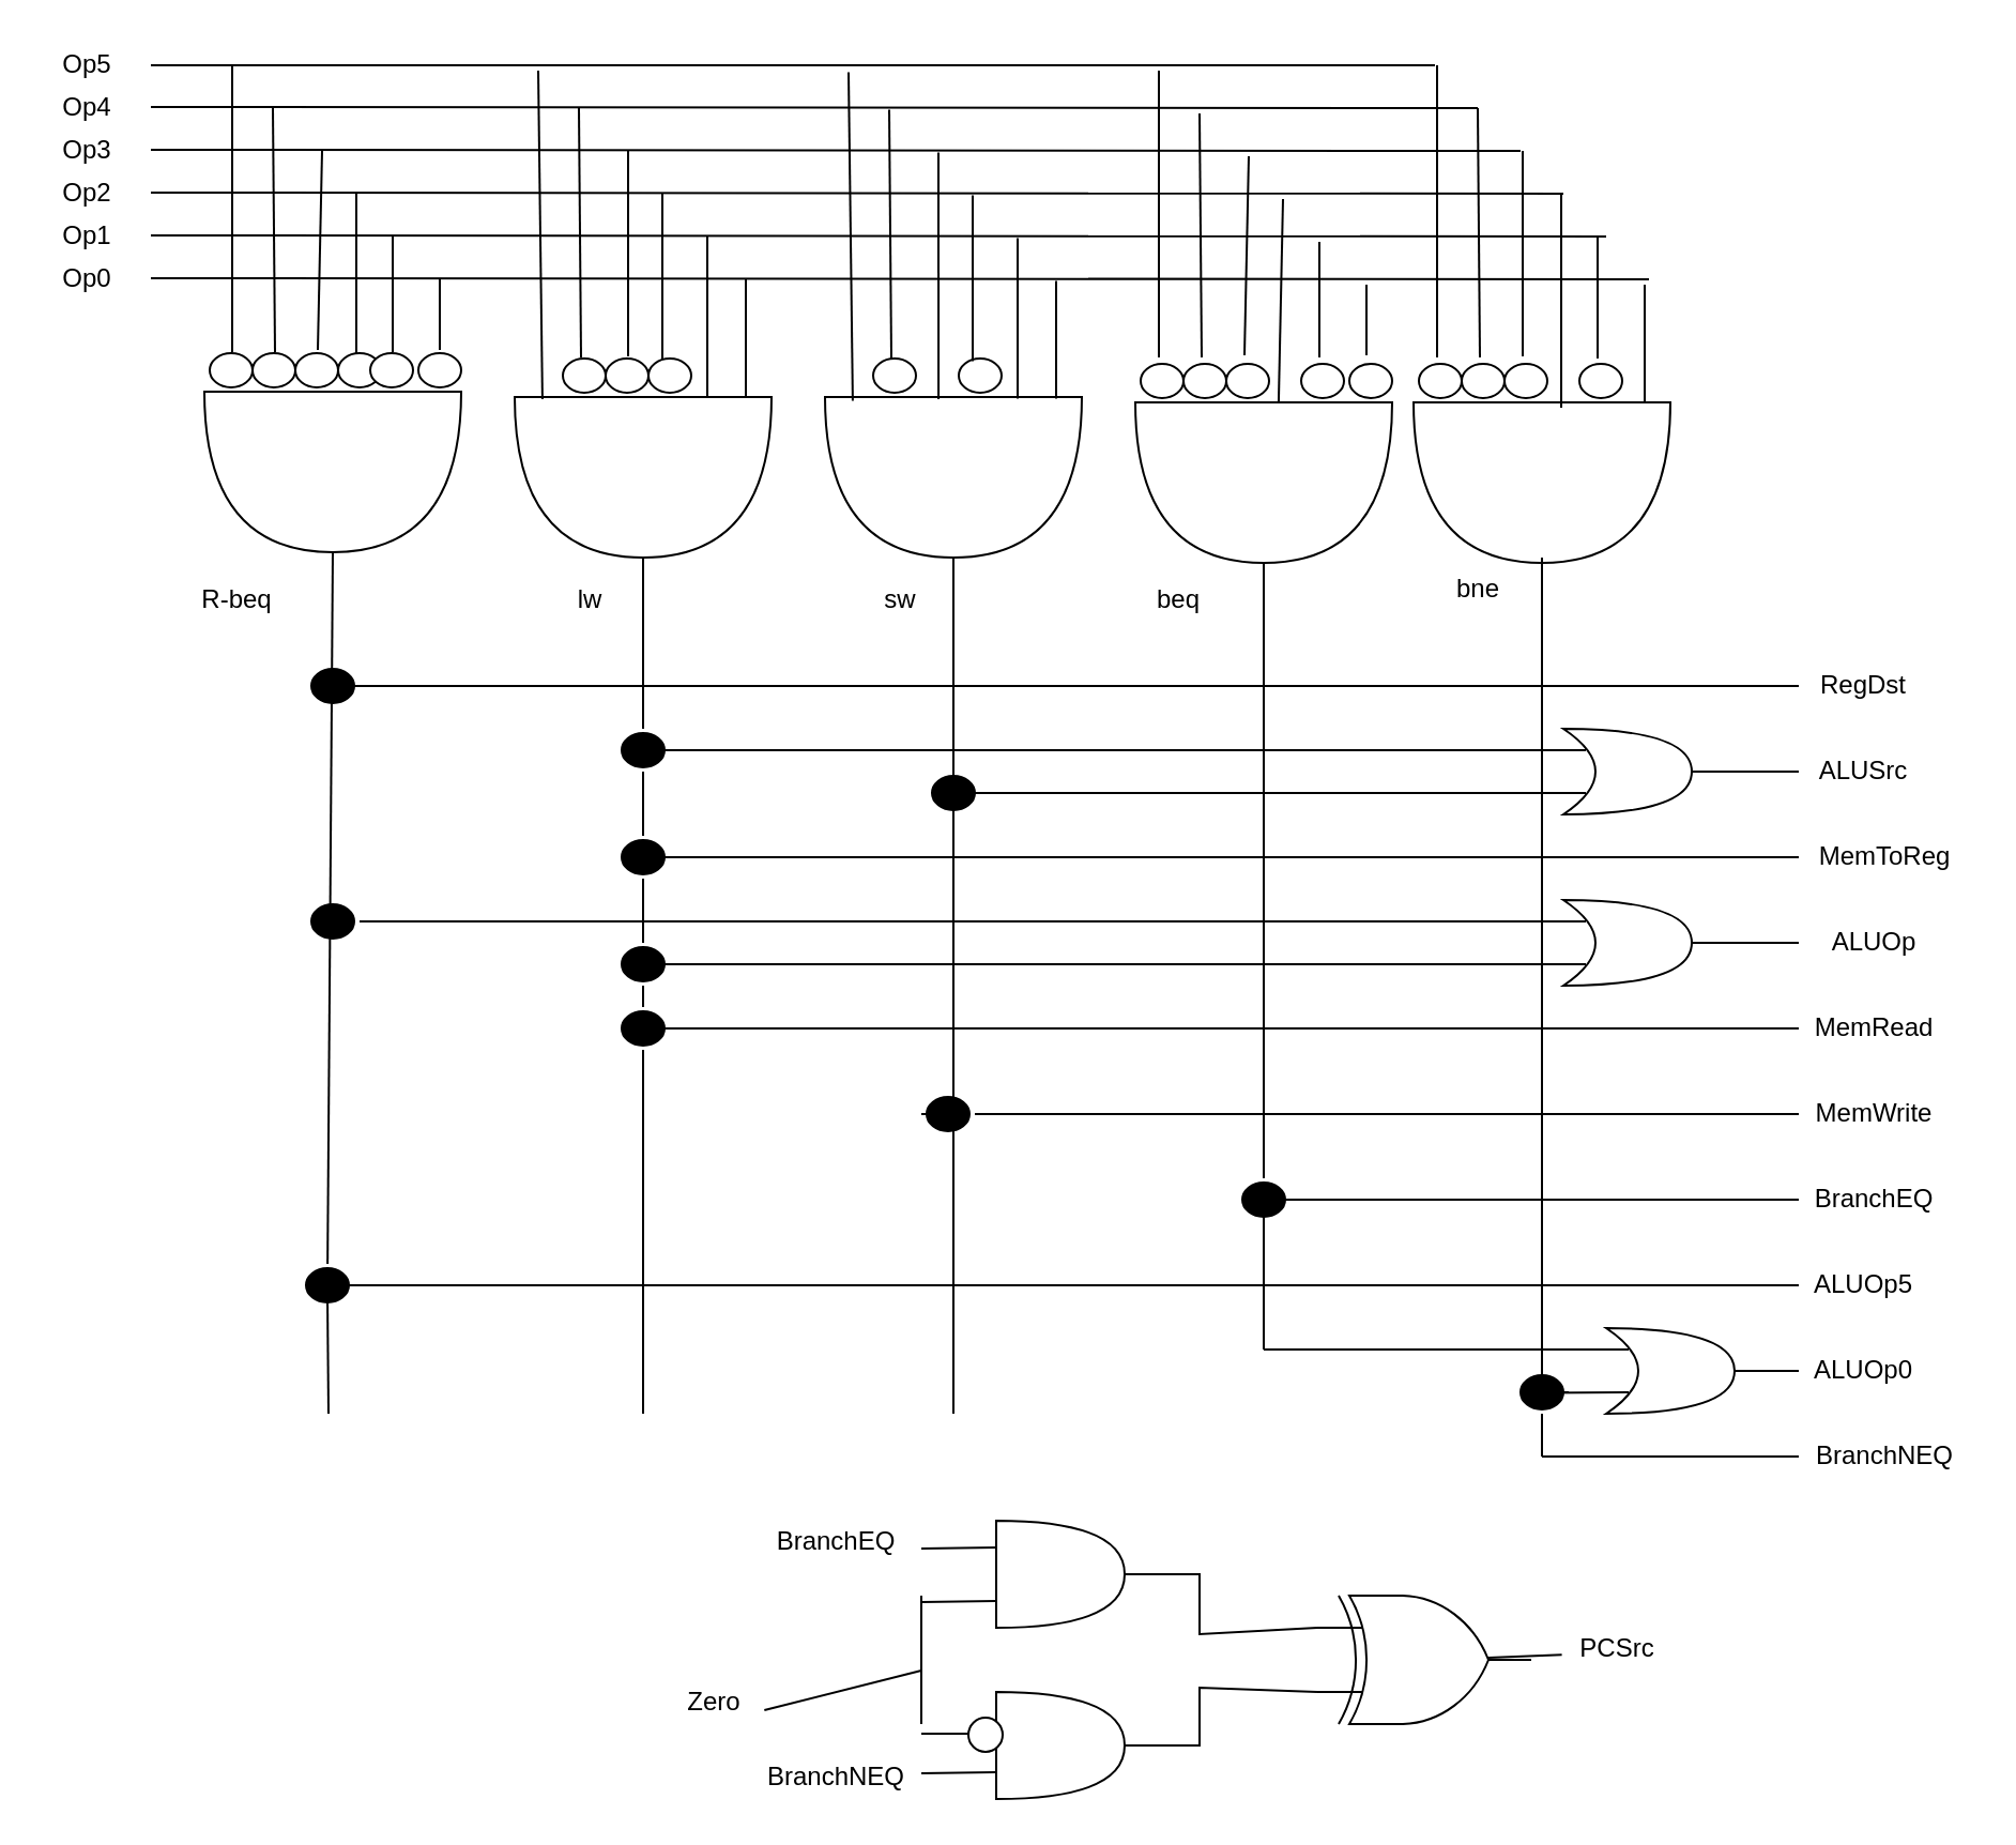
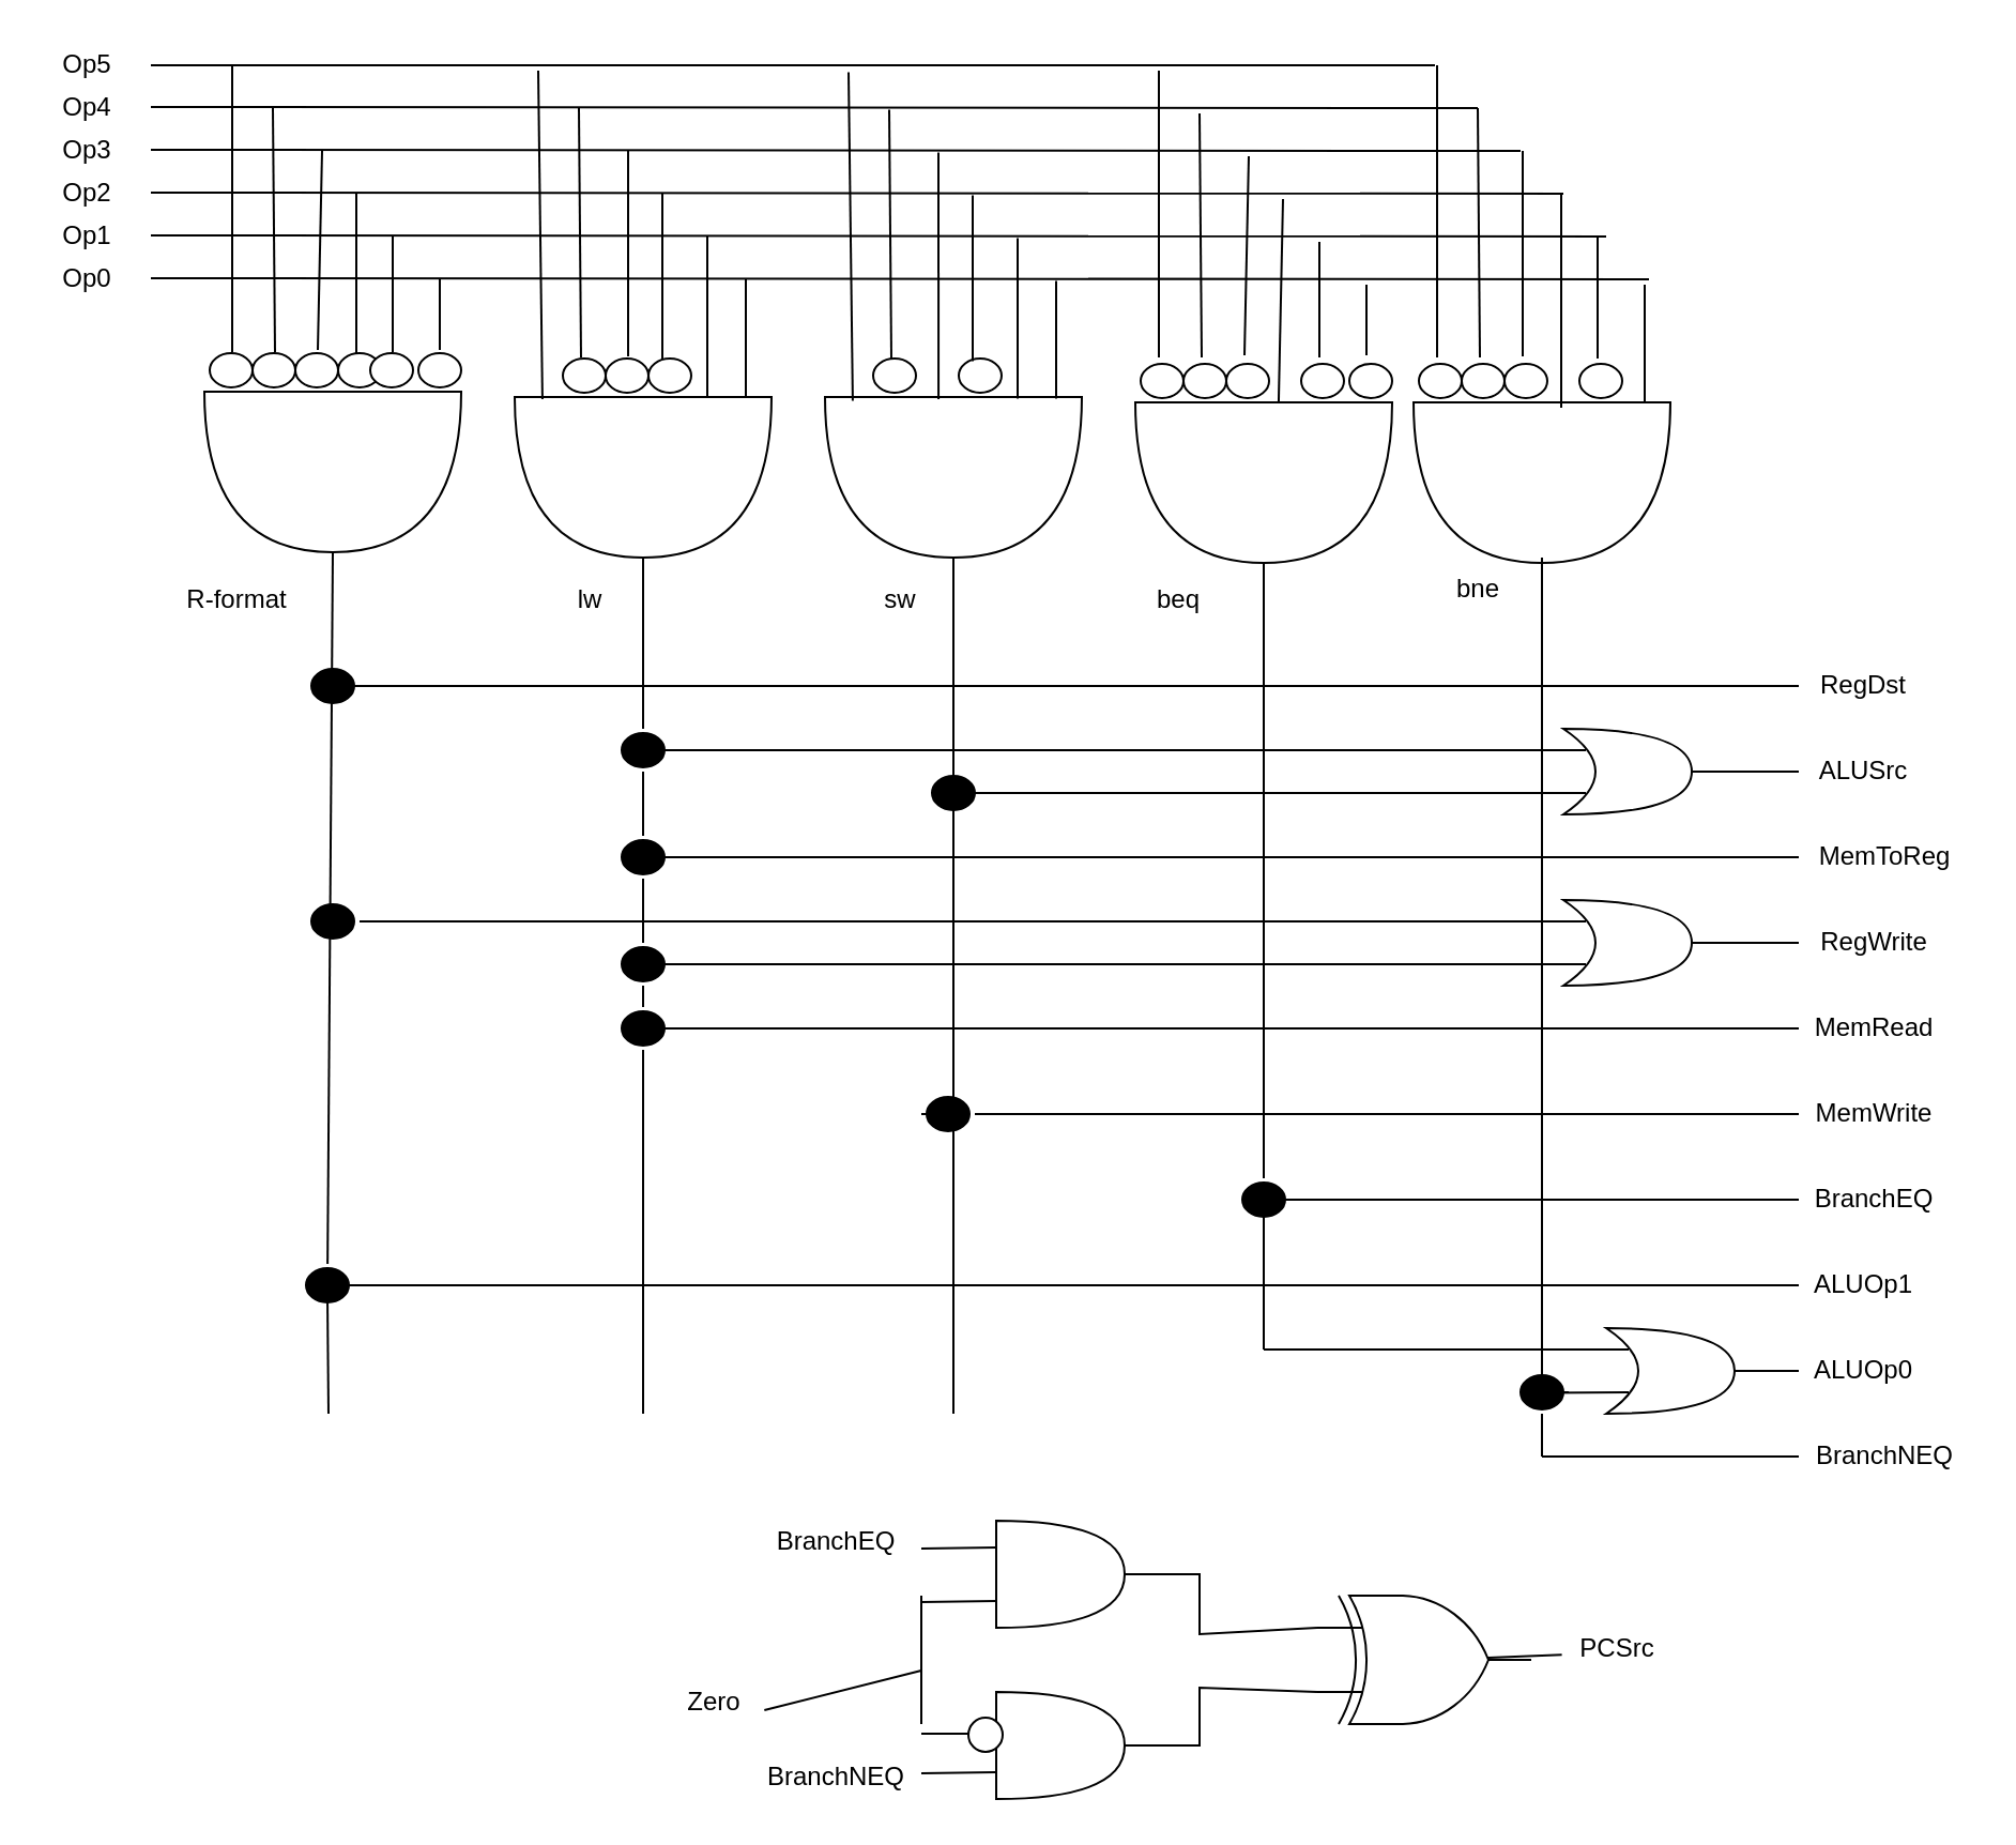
- <mxCell id="90" value="R-beq" style="text;html=1;align=center;verticalAlign=middle;resizable=0;points=[];autosize=1;strokeColor=none;fillColor=none;" parent="1" vertex="1"><mxGeometry x="80" y="270" width="60" height="20" as="geometry" /></mxCell>
+ <mxCell id="90" value="R-format" style="text;html=1;align=center;verticalAlign=middle;resizable=0;points=[];autosize=1;strokeColor=none;fillColor=none;" parent="1" vertex="1"><mxGeometry x="80" y="270" width="60" height="20" as="geometry" /></mxCell>
- <mxCell id="82" value="ALUOp" style="text;html=1;align=center;verticalAlign=middle;resizable=0;points=[];autosize=1;strokeColor=none;fillColor=none;" parent="1" vertex="1"><mxGeometry x="840" y="430" width="70" height="20" as="geometry" /></mxCell>
+ <mxCell id="82" value="RegWrite" style="text;html=1;align=center;verticalAlign=middle;resizable=0;points=[];autosize=1;strokeColor=none;fillColor=none;" parent="1" vertex="1"><mxGeometry x="840" y="430" width="70" height="20" as="geometry" /></mxCell>
- <mxCell id="86" value="ALUOp5" style="text;html=1;align=center;verticalAlign=middle;resizable=0;points=[];autosize=1;strokeColor=none;fillColor=none;" parent="1" vertex="1"><mxGeometry x="840" y="590" width="60" height="20" as="geometry" /></mxCell>
+ <mxCell id="86" value="ALUOp1" style="text;html=1;align=center;verticalAlign=middle;resizable=0;points=[];autosize=1;strokeColor=none;fillColor=none;" parent="1" vertex="1"><mxGeometry x="840" y="590" width="60" height="20" as="geometry" /></mxCell>
